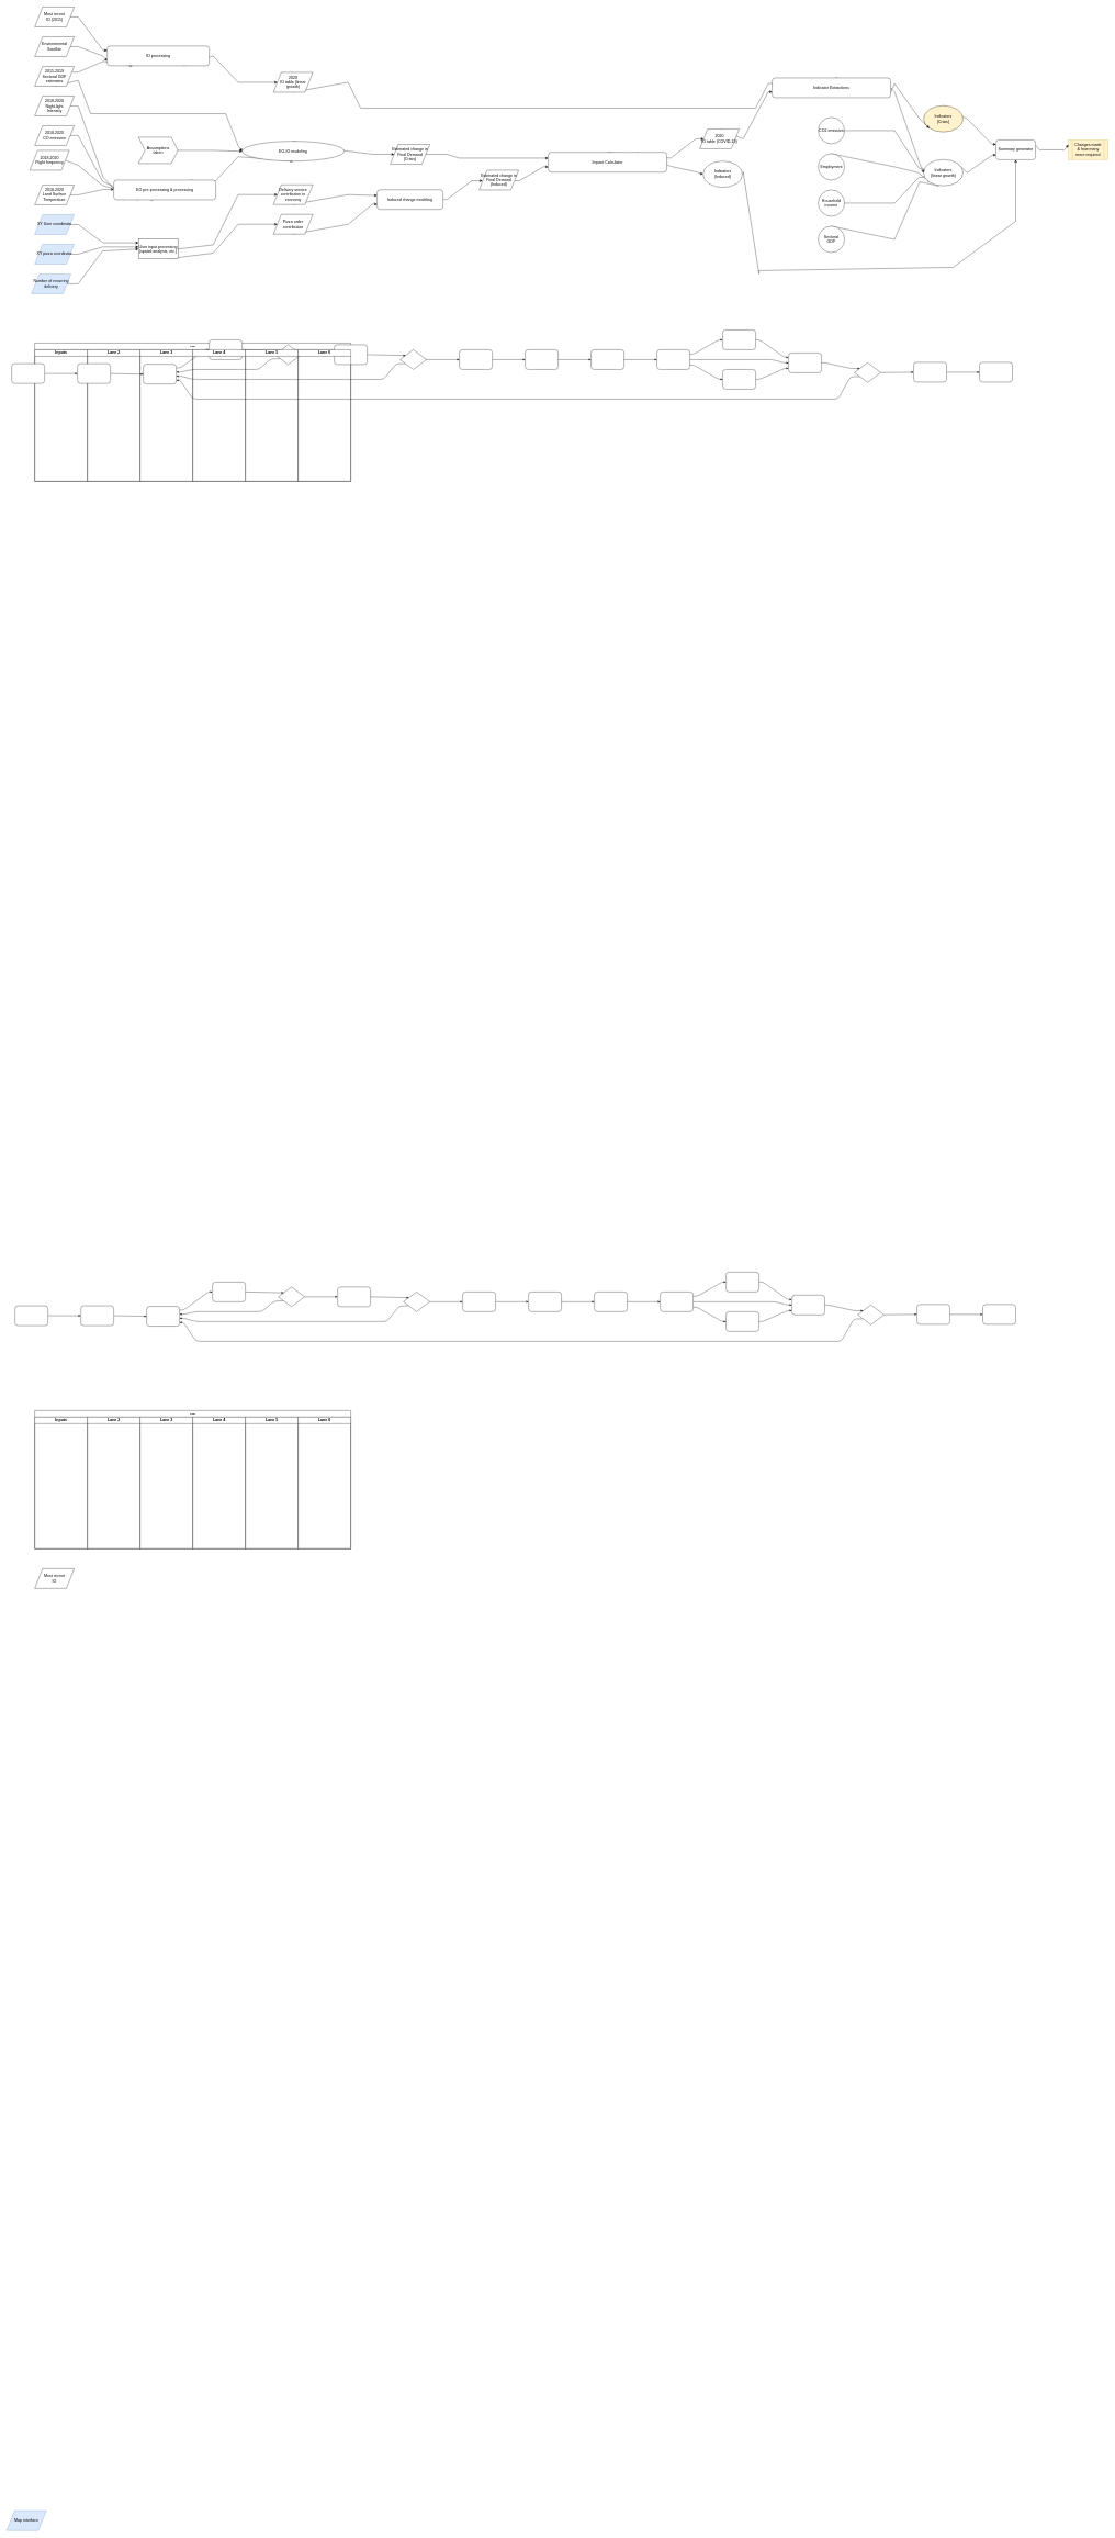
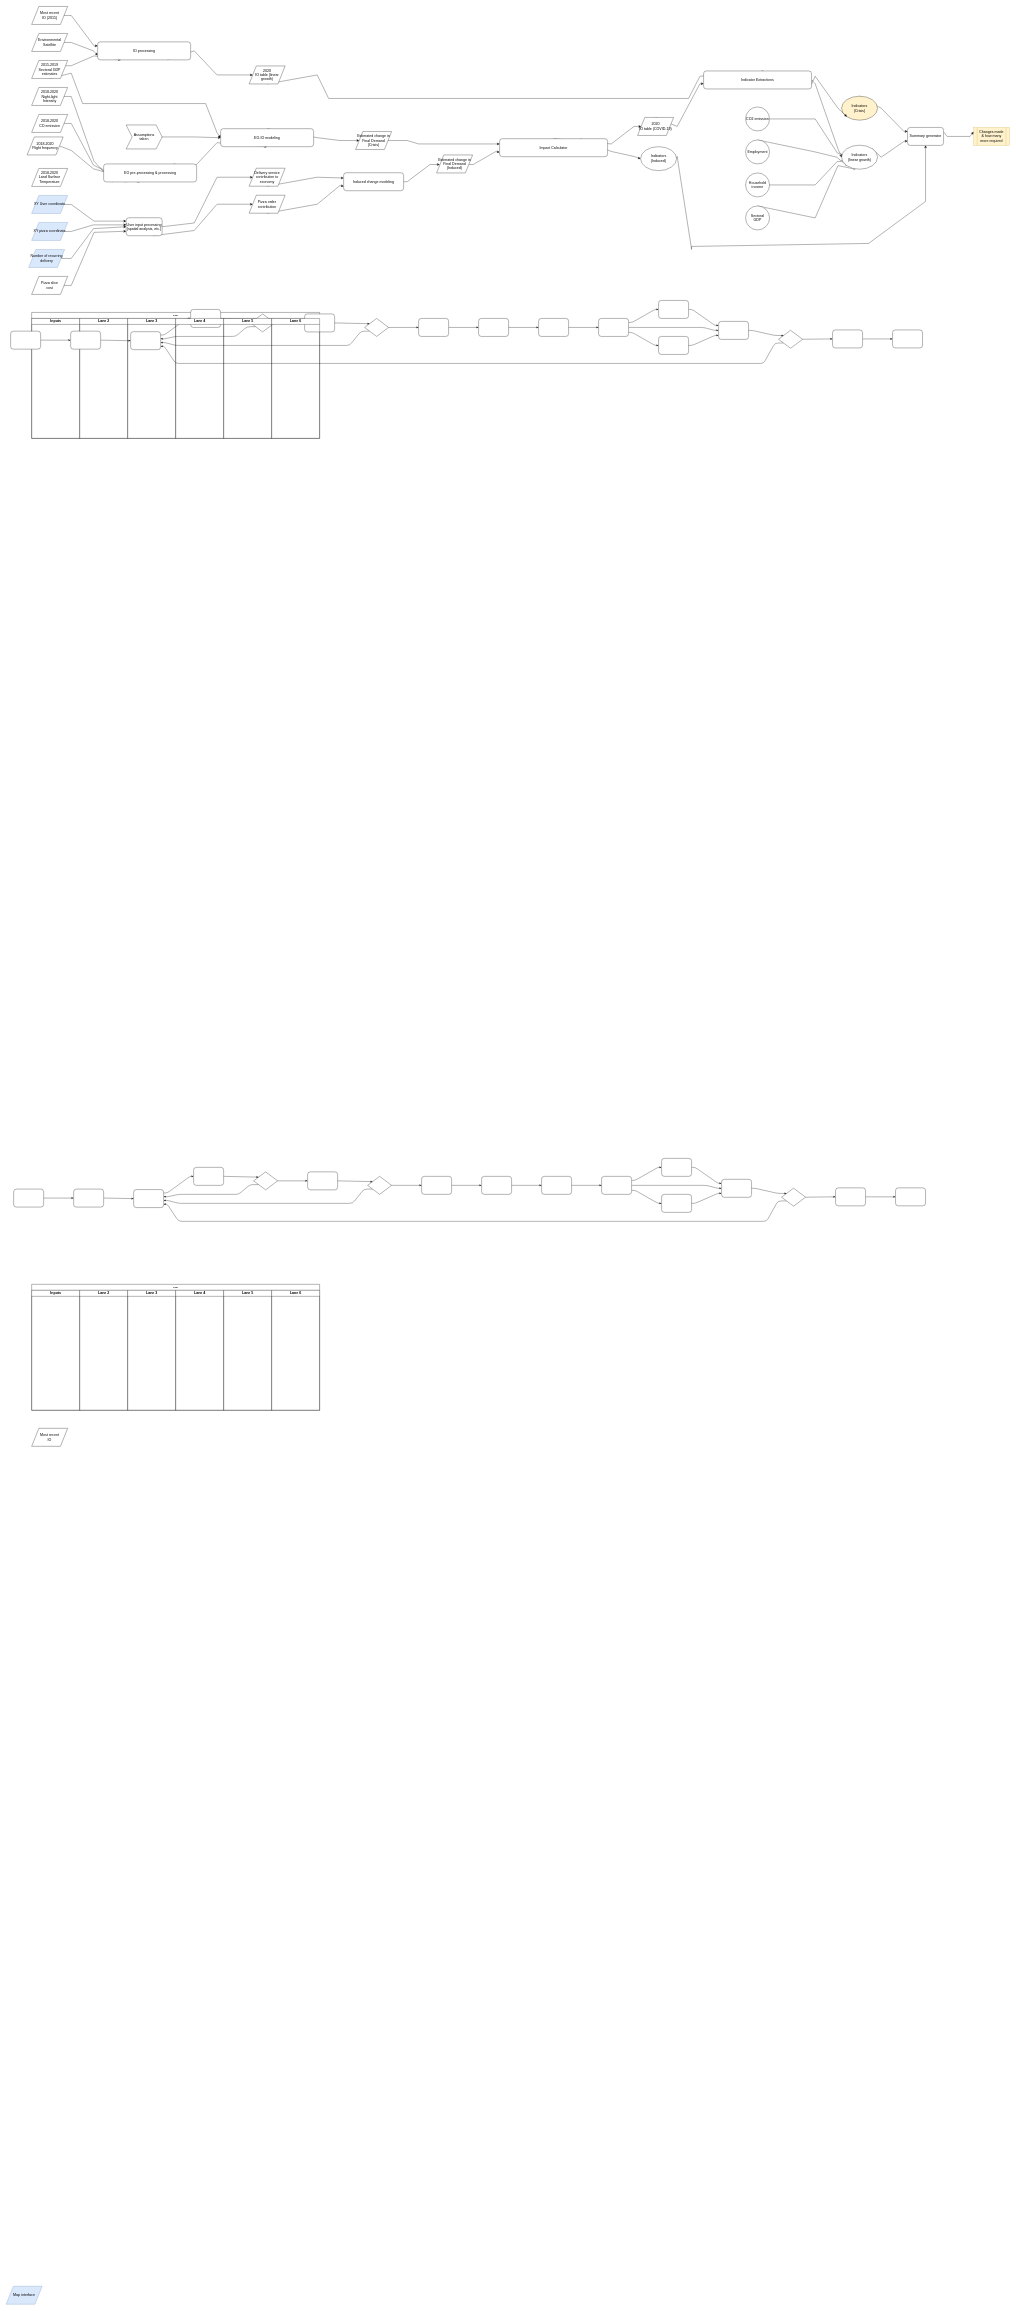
- <mxCell id="152" value="EO-IO modeling" style="ellipse;whiteSpace=wrap;html=1;" vertex="1" parent="1"><mxGeometry x="735" y="427.409" width="310" height="60" as="geometry" /></mxCell>
+ <mxCell id="152" value="EO-IO modeling" style="rounded=1;whiteSpace=wrap;html=1;" vertex="1" parent="1"><mxGeometry x="735" y="427.409" width="310" height="60" as="geometry" /></mxCell>
- <mxCell id="49" style="edgeStyle=orthogonalEdgeStyle;rounded=0;orthogonalLoop=1;jettySize=auto;html=1;exitX=1;exitY=0.5;exitDx=0;exitDy=0;noEdgeStyle=1;orthogonal=1;jumpStyle=arc;" edge="1" parent="1" source="50" target="150"><mxGeometry relative="1" as="geometry"><Array as="points"><mxPoint x="237" y="590" /><mxPoint x="313" y="573.75" /></Array></mxGeometry></mxCell>
- <mxCell id="160" value="User input processing&lt;br&gt;(spatial analysis, etc.)" style="whiteSpace=wrap;html=1;rounded=0;" vertex="1" parent="1"><mxGeometry x="420" y="724.322" width="120" height="60" as="geometry" /></mxCell>
+ <mxCell id="160" value="User input processing&lt;br&gt;(spatial analysis, etc.)" style="rounded=1;whiteSpace=wrap;html=1;" vertex="1" parent="1"><mxGeometry x="420" y="724.322" width="120" height="60" as="geometry" /></mxCell>
+ <mxCell id="119" style="edgeStyle=orthogonalEdgeStyle;rounded=0;orthogonalLoop=1;jettySize=auto;html=1;exitX=1;exitY=0.5;exitDx=0;exitDy=0;entryX=0;entryY=0.75;entryDx=0;entryDy=0;endArrow=classic;endFill=1;noEdgeStyle=1;orthogonal=1;jumpStyle=arc;" edge="1" parent="1" source="120" target="160"><mxGeometry relative="1" as="geometry"><Array as="points"><mxPoint x="237" y="950" /><mxPoint x="313" y="773.072" /></Array></mxGeometry></mxCell>
+ <mxCell id="120" value="Pizza slice&lt;br&gt;cost" style="shape=parallelogram;perimeter=parallelogramPerimeter;whiteSpace=wrap;html=1;" vertex="1" parent="1"><mxGeometry y="920" width="120" height="60" as="geometry" x="105" /></mxCell>
